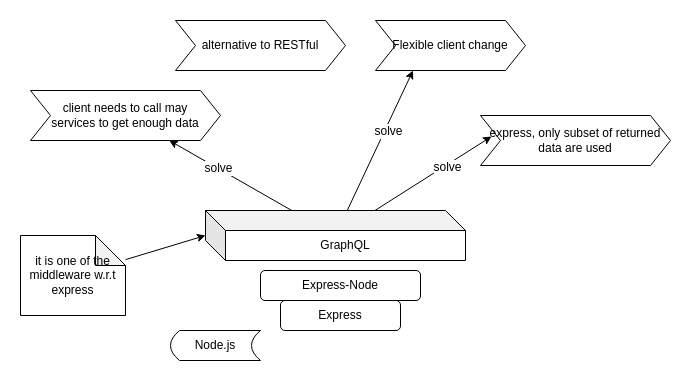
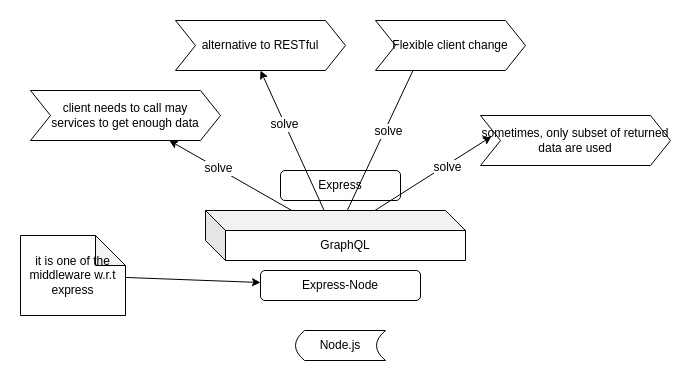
- <mxCell id="9" style="edgeStyle=none;rounded=0;orthogonalLoop=1;jettySize=auto;html=1;entryX=0.25;entryY=1;entryDx=0;entryDy=0;" edge="1" parent="1" source="11" target="14"><mxGeometry relative="1" as="geometry" /></mxCell>
+ <mxCell id="9" style="edgeStyle=none;rounded=0;orthogonalLoop=1;jettySize=auto;html=1;entryX=0.25;entryY=1;entryDx=0;entryDy=0;endArrow=none;" edge="1" parent="1" source="11" target="14"><mxGeometry relative="1" as="geometry" /></mxCell>
- <mxCell id="17" value="express, only subset of returned data are used" style="shape=step;perimeter=stepPerimeter;whiteSpace=wrap;html=1;fixedSize=1;" vertex="1" parent="1"><mxGeometry x="480" y="115" width="190" height="50" as="geometry" /></mxCell>
+ <mxCell id="17" value="sometimes, only subset of returned data are used" style="shape=step;perimeter=stepPerimeter;whiteSpace=wrap;html=1;fixedSize=1;" vertex="1" parent="1"><mxGeometry x="480" y="115" width="190" height="50" as="geometry" /></mxCell>
+ <mxCell id="7" style="edgeStyle=none;rounded=0;orthogonalLoop=1;jettySize=auto;html=1;entryX=0.5;entryY=1;entryDx=0;entryDy=0;" edge="1" parent="1" source="11" target="15"><mxGeometry relative="1" as="geometry" /></mxCell>
+ <mxCell id="8" value="solve" style="text;html=1;align=center;verticalAlign=middle;resizable=0;points=[];;labelBackgroundColor=#ffffff;" vertex="1" connectable="0" parent="7"><mxGeometry x="0.231" y="1" relative="1" as="geometry"><mxPoint as="offset" /></mxGeometry></mxCell>
- <mxCell id="18" style="edgeStyle=none;rounded=0;orthogonalLoop=1;jettySize=auto;html=1;entryX=0;entryY=0;entryDx=0;entryDy=25;entryPerimeter=0;" edge="1" parent="1" source="19" target="11"><mxGeometry relative="1" as="geometry" /></mxCell>
+ <mxCell id="18" style="edgeStyle=none;rounded=0;orthogonalLoop=1;jettySize=auto;html=1;" edge="1" parent="1" source="19" target="12"><mxGeometry relative="1" as="geometry" /></mxCell>
- <mxCell id="2" value="Express" style="rounded=1;whiteSpace=wrap;html=1;" vertex="1" parent="1"><mxGeometry x="280" y="300" width="120" height="30" as="geometry" /></mxCell>
+ <mxCell id="2" value="Express" style="rounded=1;whiteSpace=wrap;html=1;" vertex="1" parent="1"><mxGeometry x="280" y="170" width="120" height="30" as="geometry" /></mxCell>
- <mxCell id="13" value="Node.js" style="shape=dataStorage;whiteSpace=wrap;html=1;" vertex="1" parent="1"><mxGeometry x="170" y="330" width="90" height="30" as="geometry" /></mxCell>
+ <mxCell id="13" value="Node.js" style="shape=dataStorage;whiteSpace=wrap;html=1;" vertex="1" parent="1"><mxGeometry x="295" y="330" width="90" height="30" as="geometry" /></mxCell>
